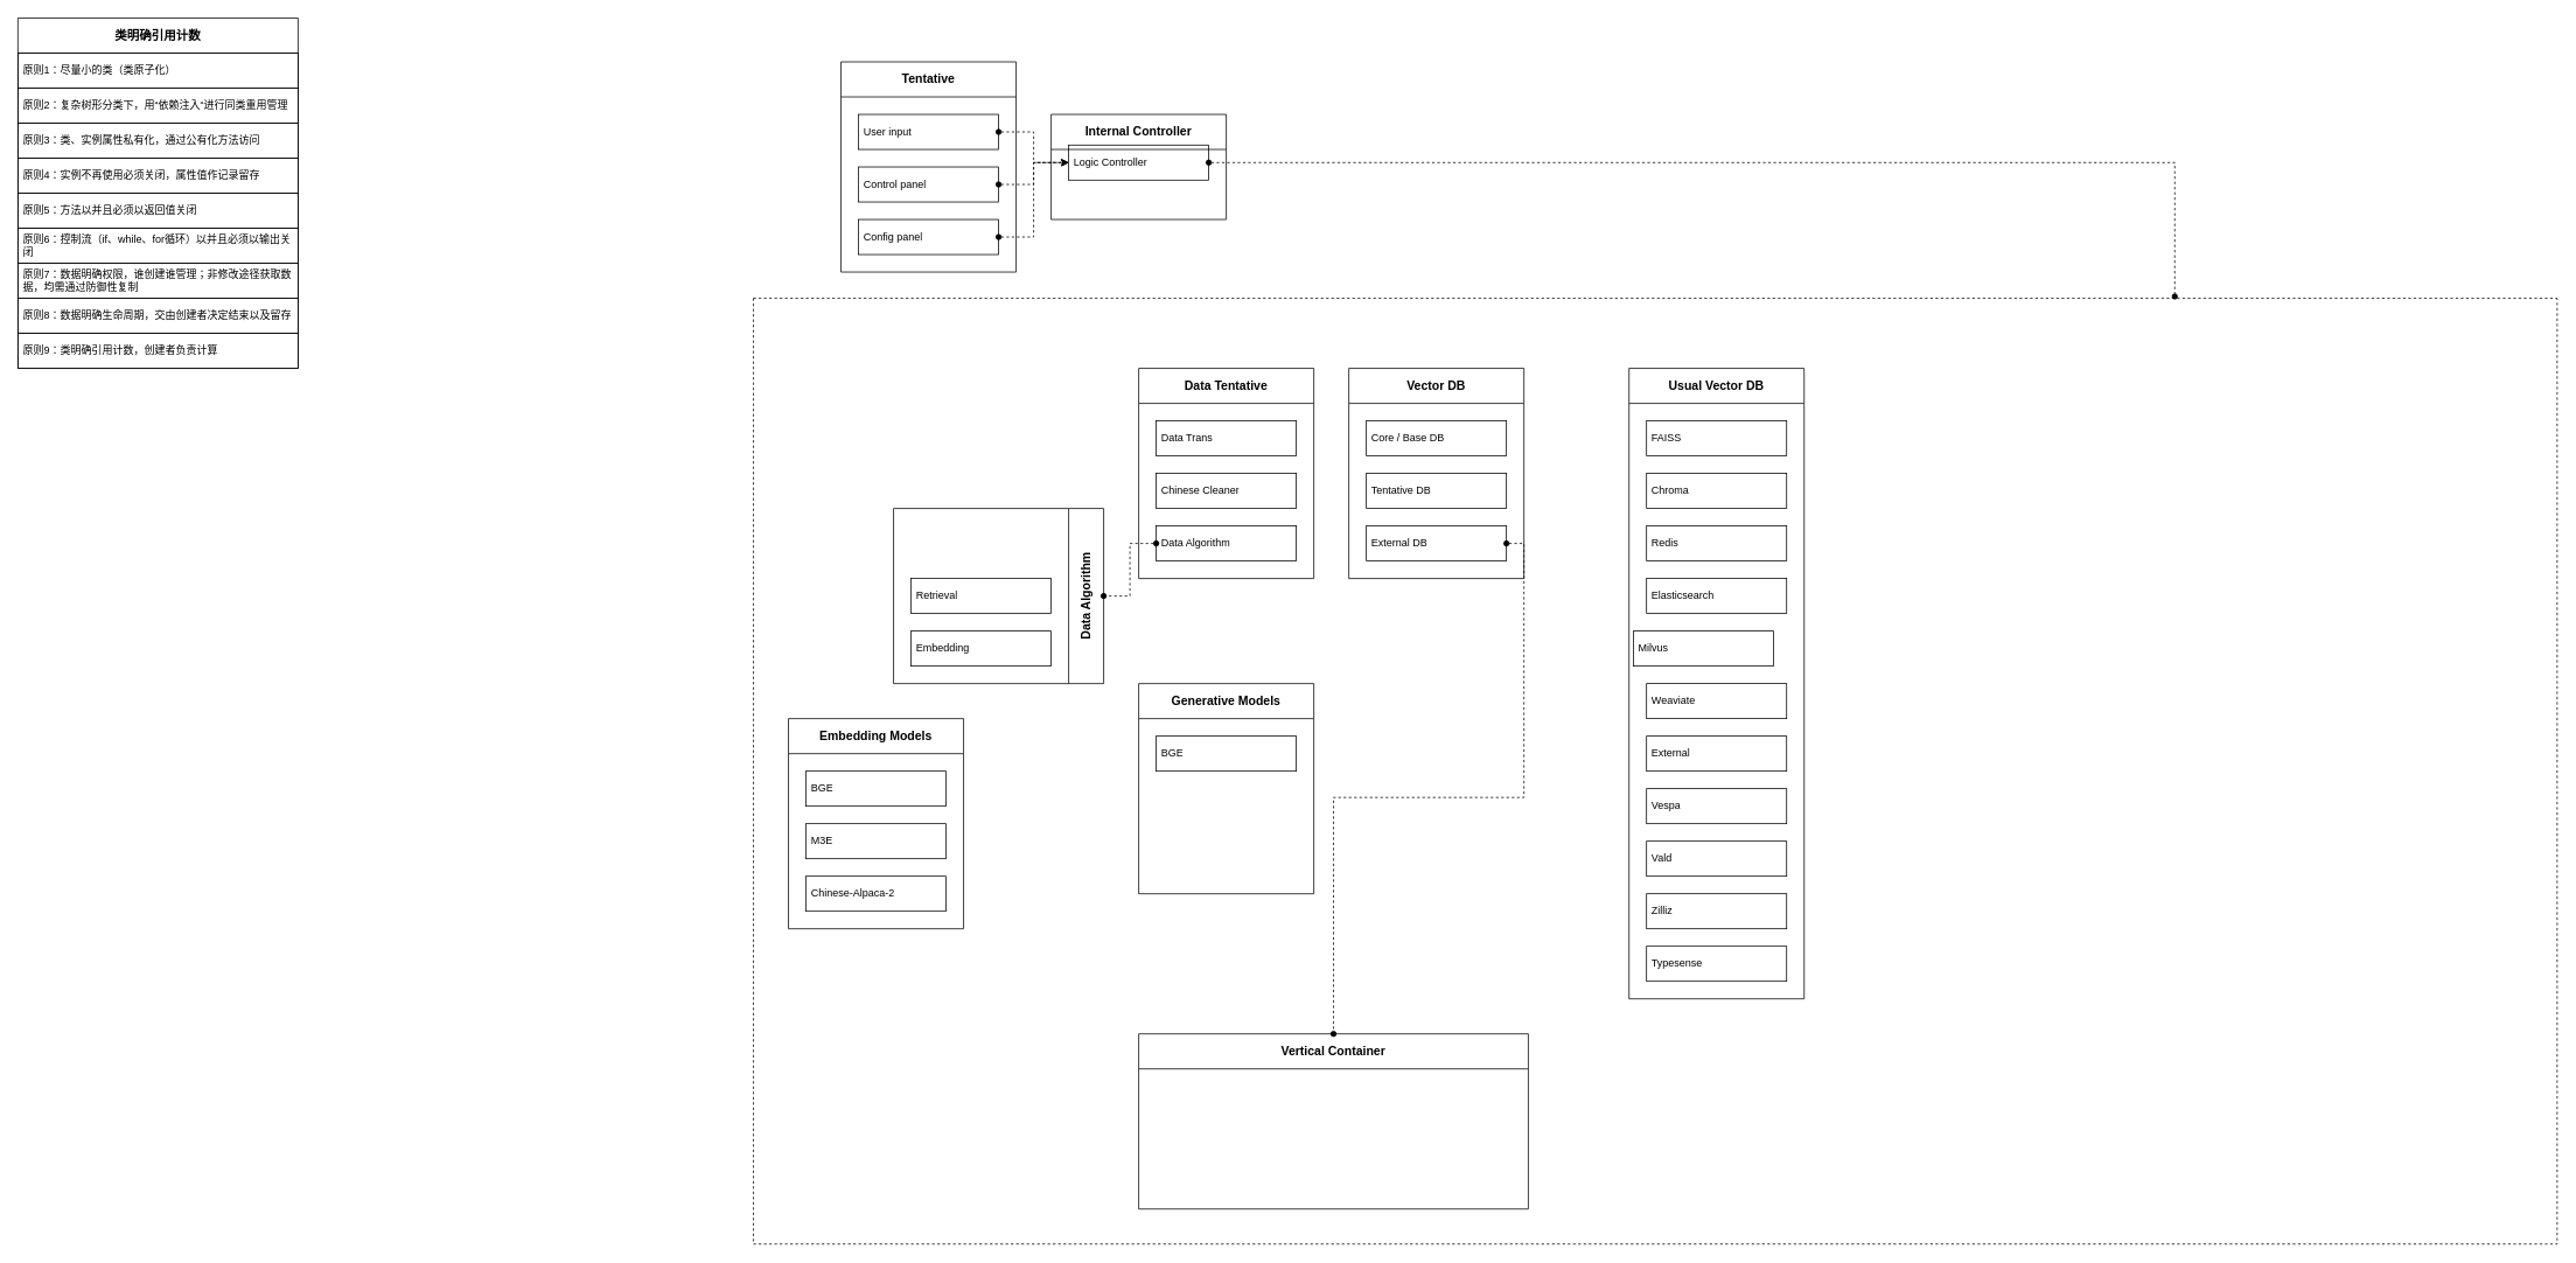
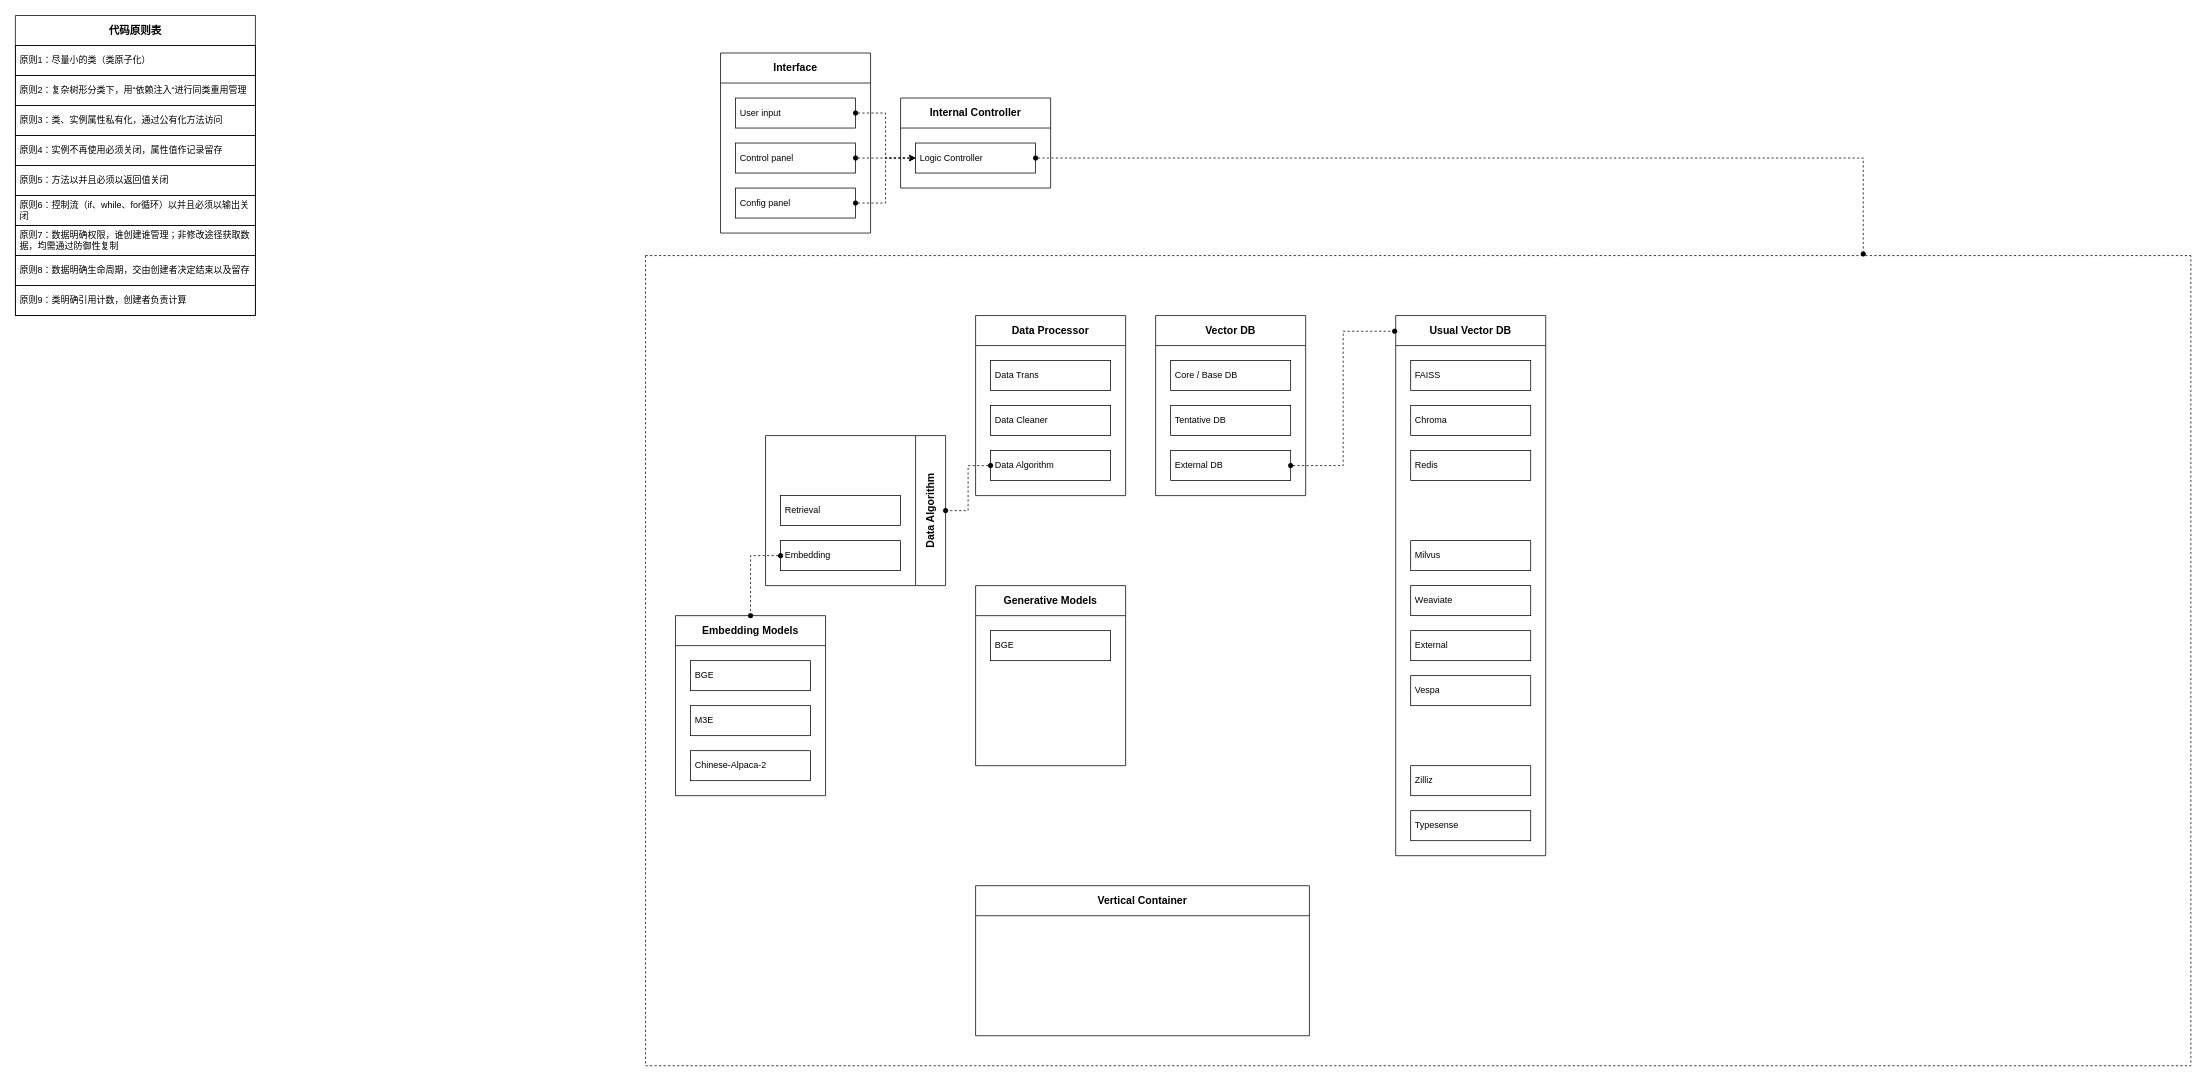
- <mxCell id="2" value="&lt;b&gt;&lt;font style=&quot;font-size: 14px;&quot;&gt;类明确引用计数&lt;/font&gt;&lt;/b&gt;" style="swimlane;fontStyle=0;childLayout=stackLayout;horizontal=1;startSize=40;horizontalStack=0;resizeParent=1;resizeParentMax=0;resizeLast=0;collapsible=1;marginBottom=0;whiteSpace=wrap;html=1;" parent="1" vertex="1"><mxGeometry x="20" y="20" width="320" height="400" as="geometry" /></mxCell>
+ <mxCell id="2" value="&lt;b&gt;&lt;font style=&quot;font-size: 14px;&quot;&gt;代码原则表&lt;/font&gt;&lt;/b&gt;" style="swimlane;fontStyle=0;childLayout=stackLayout;horizontal=1;startSize=40;horizontalStack=0;resizeParent=1;resizeParentMax=0;resizeLast=0;collapsible=1;marginBottom=0;whiteSpace=wrap;html=1;" parent="1" vertex="1"><mxGeometry x="20" y="20" width="320" height="400" as="geometry" /></mxCell>
- <mxCell id="12" value="&lt;font style=&quot;font-size: 14px;&quot;&gt;Tentative&lt;/font&gt;" style="swimlane;whiteSpace=wrap;html=1;startSize=40;strokeColor=default;align=center;verticalAlign=middle;spacingLeft=4;spacingRight=4;fontFamily=Helvetica;fontSize=12;fontColor=default;fillColor=none;gradientColor=none;" parent="1" vertex="1"><mxGeometry x="960" y="70" width="200" height="240" as="geometry" /></mxCell>
+ <mxCell id="12" value="&lt;font style=&quot;font-size: 14px;&quot;&gt;Interface&lt;/font&gt;" style="swimlane;whiteSpace=wrap;html=1;startSize=40;strokeColor=default;align=center;verticalAlign=middle;spacingLeft=4;spacingRight=4;fontFamily=Helvetica;fontSize=12;fontColor=default;fillColor=none;gradientColor=none;" parent="1" vertex="1"><mxGeometry x="960" y="70" width="200" height="240" as="geometry" /></mxCell>
- <mxCell id="18" value="Logic Controller" style="text;strokeColor=default;fillColor=none;align=left;verticalAlign=middle;spacingLeft=4;spacingRight=4;overflow=hidden;points=[[0,0.5],[1,0.5]];portConstraint=eastwest;rotatable=0;whiteSpace=wrap;html=1;" parent="17" vertex="1"><mxGeometry x="20" y="35" width="160" height="40" as="geometry" /></mxCell>
+ <mxCell id="18" value="Logic Controller" style="text;strokeColor=default;fillColor=none;align=left;verticalAlign=middle;spacingLeft=4;spacingRight=4;overflow=hidden;points=[[0,0.5],[1,0.5]];portConstraint=eastwest;rotatable=0;whiteSpace=wrap;html=1;" parent="17" vertex="1"><mxGeometry x="20" y="60" width="160" height="40" as="geometry" /></mxCell>
- <mxCell id="26" value="&lt;font style=&quot;font-size: 14px;&quot;&gt;Data Tentative&lt;/font&gt;" style="swimlane;whiteSpace=wrap;html=1;startSize=40;" parent="21" vertex="1"><mxGeometry x="440" y="80" width="200" height="240" as="geometry" /></mxCell>
+ <mxCell id="26" value="&lt;font style=&quot;font-size: 14px;&quot;&gt;Data Processor&lt;/font&gt;" style="swimlane;whiteSpace=wrap;html=1;startSize=40;" parent="21" vertex="1"><mxGeometry x="440" y="80" width="200" height="240" as="geometry" /></mxCell>
- <mxCell id="28" value="Chinese Cleaner" style="text;strokeColor=default;fillColor=none;align=left;verticalAlign=middle;spacingLeft=4;spacingRight=4;overflow=hidden;points=[[0,0.5],[1,0.5]];portConstraint=eastwest;rotatable=0;whiteSpace=wrap;html=1;" parent="26" vertex="1"><mxGeometry x="20" y="120" width="160" height="40" as="geometry" /></mxCell>
+ <mxCell id="28" value="Data Cleaner" style="text;strokeColor=default;fillColor=none;align=left;verticalAlign=middle;spacingLeft=4;spacingRight=4;overflow=hidden;points=[[0,0.5],[1,0.5]];portConstraint=eastwest;rotatable=0;whiteSpace=wrap;html=1;" parent="26" vertex="1"><mxGeometry x="20" y="120" width="160" height="40" as="geometry" /></mxCell>
- <mxCell id="46" value="Elasticsearch" style="text;strokeColor=default;fillColor=none;align=left;verticalAlign=middle;spacingLeft=4;spacingRight=4;overflow=hidden;points=[[0,0.5],[1,0.5]];portConstraint=eastwest;rotatable=0;whiteSpace=wrap;html=1;" vertex="1" parent="42"><mxGeometry x="20" y="240" width="160" height="40" as="geometry" /></mxCell>
- <mxCell id="47" value="Milvus" style="text;strokeColor=default;fillColor=none;align=left;verticalAlign=middle;spacingLeft=4;spacingRight=4;overflow=hidden;points=[[0,0.5],[1,0.5]];portConstraint=eastwest;rotatable=0;whiteSpace=wrap;html=1;" vertex="1" parent="42"><mxGeometry x="5" y="300" width="160" height="40" as="geometry" /></mxCell>
+ <mxCell id="47" value="Milvus" style="text;strokeColor=default;fillColor=none;align=left;verticalAlign=middle;spacingLeft=4;spacingRight=4;overflow=hidden;points=[[0,0.5],[1,0.5]];portConstraint=eastwest;rotatable=0;whiteSpace=wrap;html=1;" vertex="1" parent="42"><mxGeometry x="20" y="300" width="160" height="40" as="geometry" /></mxCell>
+ <mxCell id="41" style="edgeStyle=orthogonalEdgeStyle;rounded=0;orthogonalLoop=1;jettySize=auto;html=1;exitX=0;exitY=0.5;exitDx=0;exitDy=0;entryX=0.5;entryY=0;entryDx=0;entryDy=0;endArrow=oval;startFill=1;dashed=1;startArrow=oval;endFill=1;" parent="21" source="32" target="37" edge="1"><mxGeometry relative="1" as="geometry" /></mxCell>
- <mxCell id="51" value="Vald" style="text;strokeColor=default;fillColor=none;align=left;verticalAlign=middle;spacingLeft=4;spacingRight=4;overflow=hidden;points=[[0,0.5],[1,0.5]];portConstraint=eastwest;rotatable=0;whiteSpace=wrap;html=1;" vertex="1" parent="42"><mxGeometry x="20" y="540" width="160" height="40" as="geometry" /></mxCell>
- <mxCell id="54" style="edgeStyle=orthogonalEdgeStyle;rounded=0;orthogonalLoop=1;jettySize=auto;html=1;exitX=1;exitY=0.5;exitDx=0;exitDy=0;dashed=1;startArrow=oval;startFill=1;endArrow=oval;endFill=1;" edge="1" parent="21" source="25" target="36"><mxGeometry relative="1" as="geometry" /></mxCell>
+ <mxCell id="54" style="edgeStyle=orthogonalEdgeStyle;rounded=0;orthogonalLoop=1;jettySize=auto;html=1;exitX=1;exitY=0.5;exitDx=0;exitDy=0;entryX=-0.007;entryY=0.029;entryDx=0;entryDy=0;entryPerimeter=0;dashed=1;startArrow=oval;startFill=1;endArrow=oval;endFill=1;" edge="1" parent="21" source="25" target="42"><mxGeometry relative="1" as="geometry" /></mxCell>
